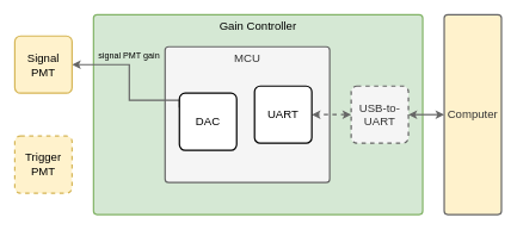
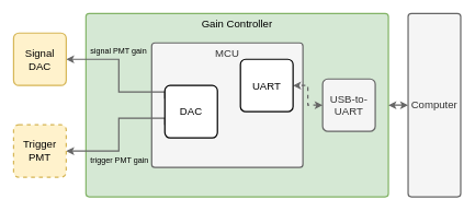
- <mxCell id="12" value="Signal&lt;br&gt;PMT" style="rounded=1;whiteSpace=wrap;html=1;strokeWidth=2;fontFamily=Helvetica;arcSize=10;fontSize=16;fontStyle=0;fillColor=#fff2cc;strokeColor=#d6b656;" vertex="1" parent="1"><mxGeometry x="20" y="50" width="80" height="80" as="geometry" /></mxCell>
+ <mxCell id="12" value="Signal&lt;br&gt;DAC" style="rounded=1;whiteSpace=wrap;html=1;strokeWidth=2;fontFamily=Helvetica;arcSize=10;fontSize=16;fontStyle=0;fillColor=#fff2cc;strokeColor=#d6b656;" vertex="1" parent="1"><mxGeometry x="20" y="50" width="80" height="80" as="geometry" /></mxCell>
- <mxCell id="11" value="UART" style="rounded=1;whiteSpace=wrap;html=1;strokeWidth=2;fontFamily=Helvetica;arcSize=10;fontSize=16;fontStyle=0;" vertex="1" parent="1"><mxGeometry x="355" y="120" width="80" height="80" as="geometry" /></mxCell>
+ <mxCell id="11" value="UART" style="rounded=1;whiteSpace=wrap;html=1;strokeWidth=2;fontFamily=Helvetica;arcSize=10;fontSize=16;fontStyle=0;" vertex="1" parent="1"><mxGeometry x="365" y="90" width="80" height="80" as="geometry" /></mxCell>
- <mxCell id="5" value="USB-to-UART" style="rounded=1;whiteSpace=wrap;html=1;strokeWidth=2;fontFamily=Helvetica;arcSize=10;fontSize=16;fontStyle=0;fillColor=#f5f5f5;fontColor=#333333;strokeColor=#666666;dashed=1;" vertex="1" parent="1"><mxGeometry x="490" y="120" width="80" height="80" as="geometry" /></mxCell>
+ <mxCell id="5" value="USB-to-UART" style="rounded=1;whiteSpace=wrap;html=1;strokeWidth=2;fontFamily=Helvetica;arcSize=10;fontSize=16;fontStyle=0;fillColor=#f5f5f5;fontColor=#333333;strokeColor=#666666;" vertex="1" parent="1"><mxGeometry x="490" y="120" width="80" height="80" as="geometry" /></mxCell>
- <mxCell id="6" style="edgeStyle=orthogonalEdgeStyle;rounded=0;orthogonalLoop=1;jettySize=auto;html=1;exitX=0;exitY=0.5;exitDx=0;exitDy=0;entryX=1;entryY=0.5;entryDx=0;entryDy=0;labelBackgroundColor=none;startArrow=classic;startFill=1;strokeWidth=2;fontFamily=Helvetica;arcSize=10;fontSize=12;strokeColor=#666666;" edge="1" parent="1" source="7" target="5"><mxGeometry relative="1" as="geometry" /></mxCell>
+ <mxCell id="6" style="edgeStyle=orthogonalEdgeStyle;rounded=0;orthogonalLoop=1;jettySize=auto;html=1;exitX=0;exitY=0.5;exitDx=0;exitDy=0;labelBackgroundColor=none;startArrow=classic;startFill=1;strokeWidth=2;fontFamily=Helvetica;arcSize=10;fontSize=12;strokeColor=#666666;" edge="1" parent="1" source="7" target="2"><mxGeometry relative="1" as="geometry" /></mxCell>
- <mxCell id="7" value="Computer" style="rounded=1;whiteSpace=wrap;html=1;strokeWidth=2;fontFamily=Helvetica;arcSize=10;fontSize=16;fontStyle=0;fillColor=#fff2cc;fontColor=#333333;strokeColor=#666666;absoluteArcSize=1;" vertex="1" parent="1"><mxGeometry x="620" y="20" width="80" height="280" as="geometry" /></mxCell>
+ <mxCell id="7" value="Computer" style="rounded=1;whiteSpace=wrap;html=1;strokeWidth=2;fontFamily=Helvetica;arcSize=10;fontSize=16;fontStyle=0;fillColor=#f5f5f5;fontColor=#333333;strokeColor=#666666;absoluteArcSize=1;" vertex="1" parent="1"><mxGeometry x="620" y="20" width="80" height="280" as="geometry" /></mxCell>
+ <mxCell id="9" value="trigger PMT gain" style="edgeStyle=orthogonalEdgeStyle;rounded=0;orthogonalLoop=1;jettySize=auto;html=1;exitX=0;exitY=0.75;exitDx=0;exitDy=0;startArrow=none;startFill=0;labelPosition=left;verticalLabelPosition=bottom;align=left;verticalAlign=top;spacingRight=4;labelBackgroundColor=none;strokeWidth=2;fontFamily=Helvetica;arcSize=10;fontSize=12;strokeColor=#666666;spacingLeft=4;entryX=1;entryY=0.5;entryDx=0;entryDy=0;" edge="1" parent="1" source="10" target="13"><mxGeometry x="0.707" relative="1" as="geometry"><mxPoint x="90" y="230" as="targetPoint" /><Array as="points"><mxPoint x="180" y="180" /><mxPoint x="180" y="230" /></Array><mxPoint as="offset" /></mxGeometry></mxCell>
